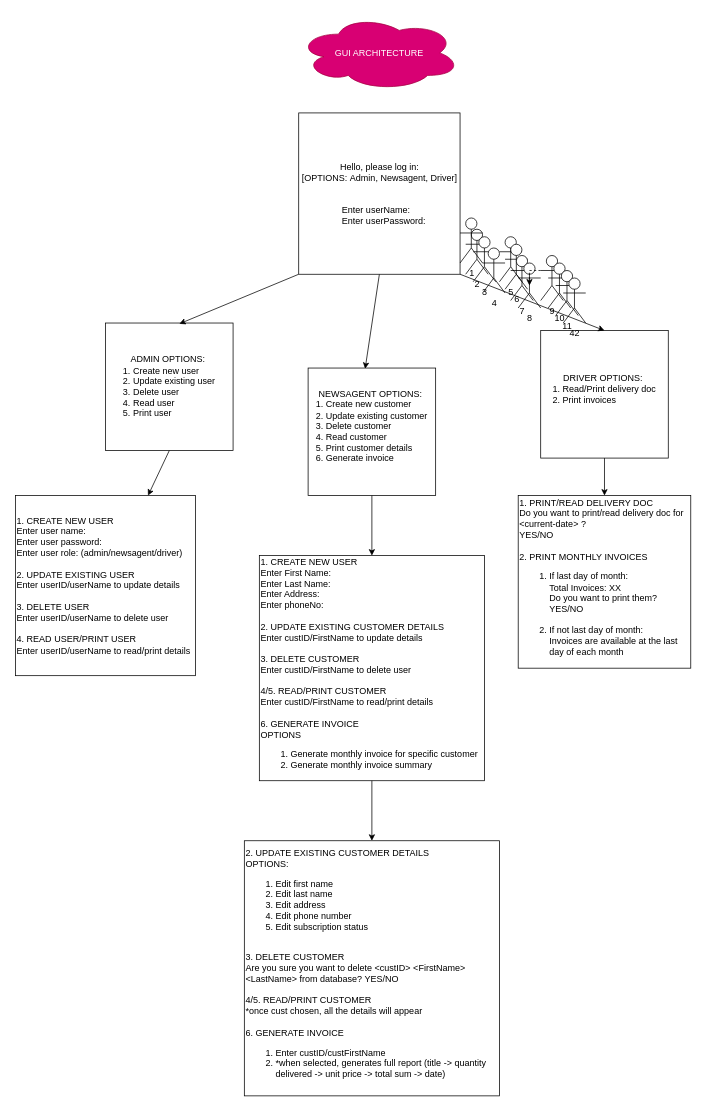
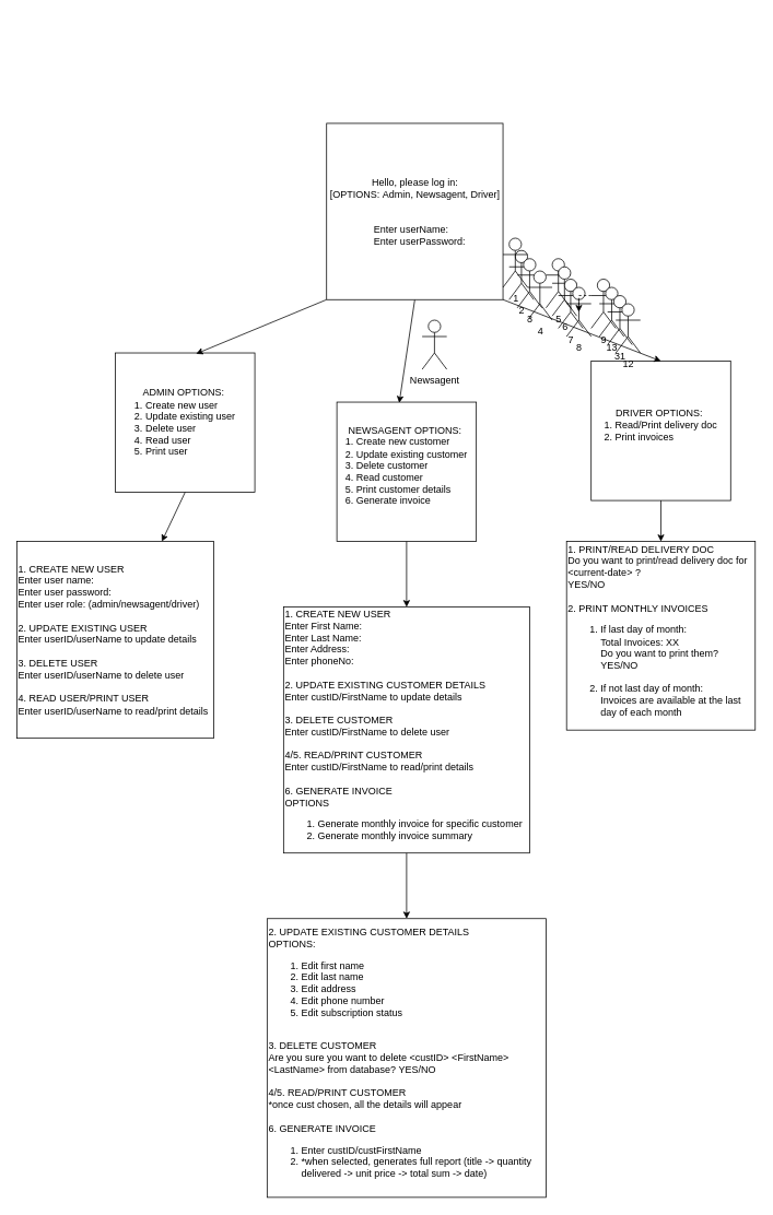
- <mxCell id="17" value="GUI ARCHITECTURE" style="ellipse;shape=cloud;whiteSpace=wrap;html=1;fillColor=#d80073;strokeColor=#A50040;fontColor=#ffffff;" vertex="1" parent="1"><mxGeometry x="396.5" y="20" width="216" height="100" as="geometry" /></mxCell>
+ <mxCell id="18" value="Newsagent" style="shape=umlActor;verticalLabelPosition=bottom;verticalAlign=top;html=1;outlineConnect=0;" vertex="1" parent="1"><mxGeometry x="514" y="390" width="30" height="60" as="geometry" /></mxCell>
- <mxCell id="28" value="10" style="shape=umlActor;verticalLabelPosition=bottom;verticalAlign=top;html=1;outlineConnect=0;" vertex="1" parent="1"><mxGeometry x="730" y="350" width="30" height="60" as="geometry" /></mxCell>
+ <mxCell id="28" value="13" style="shape=umlActor;verticalLabelPosition=bottom;verticalAlign=top;html=1;outlineConnect=0;" vertex="1" parent="1"><mxGeometry x="730" y="350" width="30" height="60" as="geometry" /></mxCell>
- <mxCell id="30" value="11" style="shape=umlActor;verticalLabelPosition=bottom;verticalAlign=top;html=1;outlineConnect=0;" vertex="1" parent="1"><mxGeometry x="740" y="360" width="30" height="60" as="geometry" /></mxCell>
+ <mxCell id="30" value="31" style="shape=umlActor;verticalLabelPosition=bottom;verticalAlign=top;html=1;outlineConnect=0;" vertex="1" parent="1"><mxGeometry x="740" y="360" width="30" height="60" as="geometry" /></mxCell>
- <mxCell id="31" value="42" style="shape=umlActor;verticalLabelPosition=bottom;verticalAlign=top;html=1;outlineConnect=0;" vertex="1" parent="1"><mxGeometry x="750" y="370" width="30" height="60" as="geometry" /></mxCell>
+ <mxCell id="31" value="12" style="shape=umlActor;verticalLabelPosition=bottom;verticalAlign=top;html=1;outlineConnect=0;" vertex="1" parent="1"><mxGeometry x="750" y="370" width="30" height="60" as="geometry" /></mxCell>
